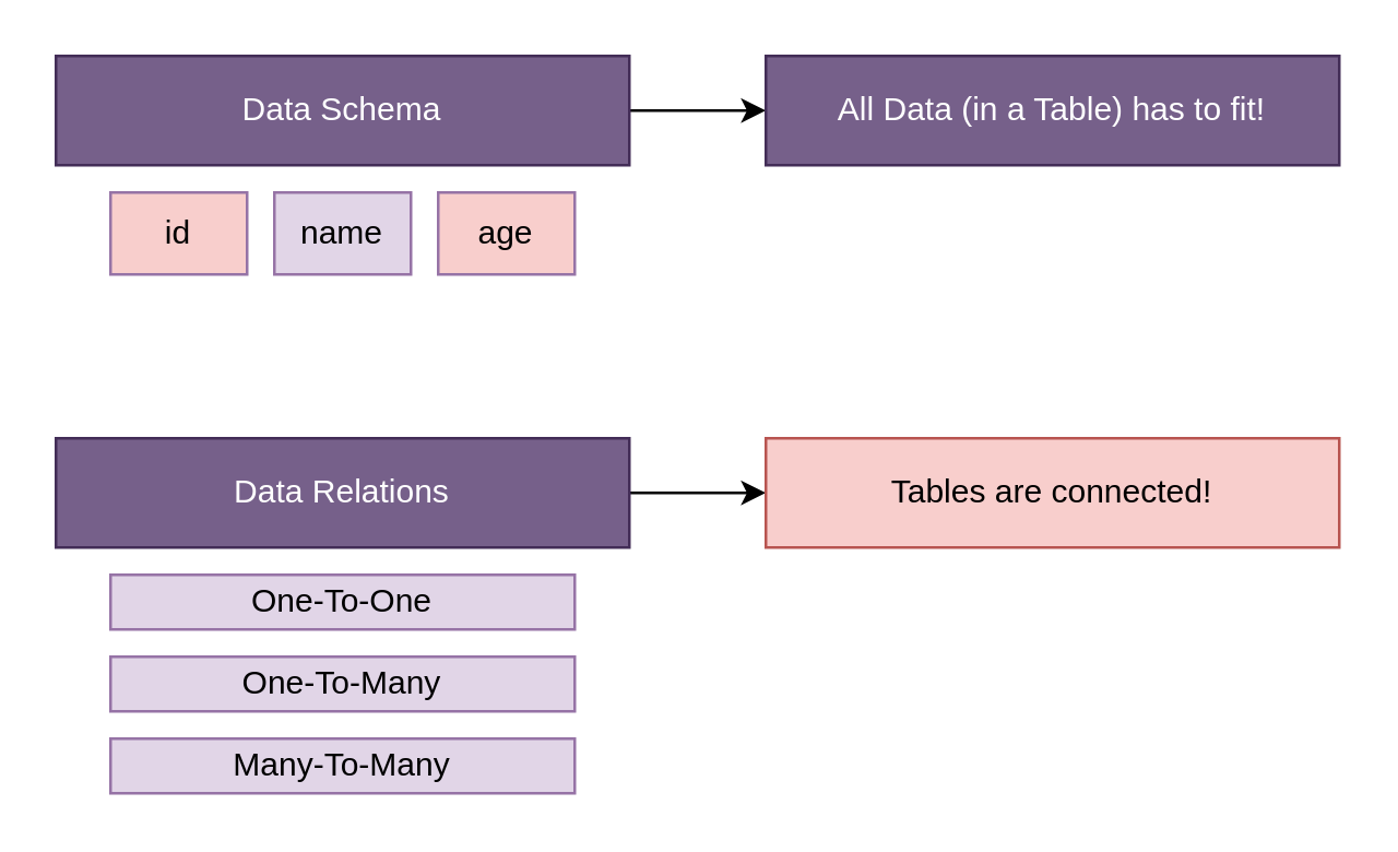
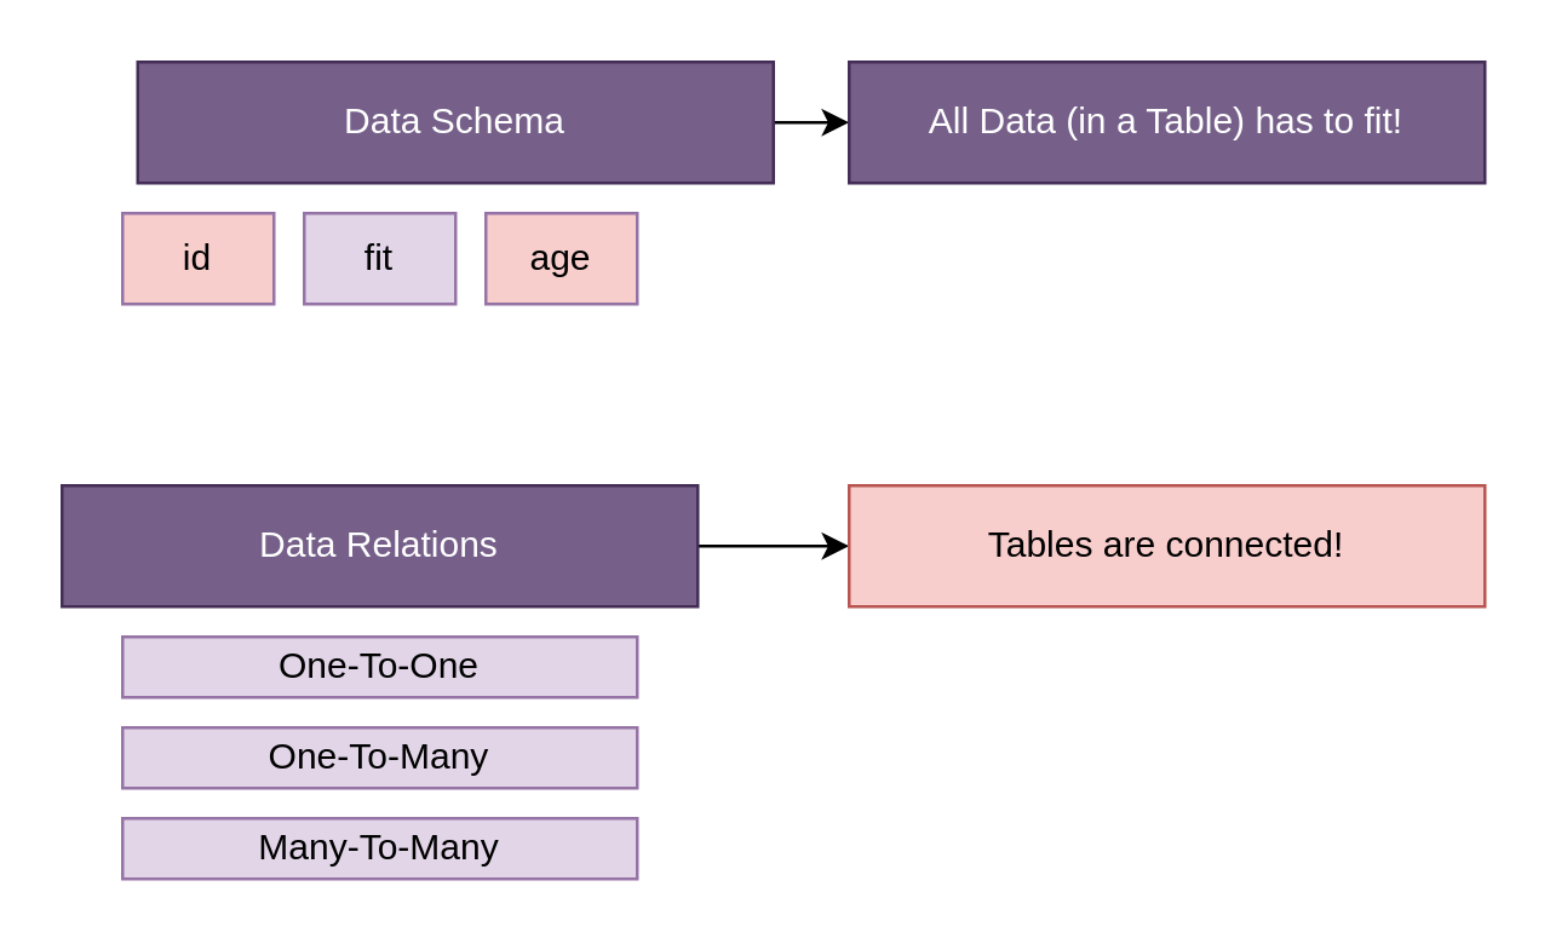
- <mxCell id="3" value="Data Schema" style="rounded=0;whiteSpace=wrap;html=1;fillColor=#76608a;fontColor=#ffffff;strokeColor=#432D57;" vertex="1" parent="1"><mxGeometry x="20" y="20" width="210" height="40" as="geometry" /></mxCell>
+ <mxCell id="3" value="Data Schema" style="rounded=0;whiteSpace=wrap;html=1;fillColor=#76608a;fontColor=#ffffff;strokeColor=#432D57;" vertex="1" parent="1"><mxGeometry x="45" y="20" width="210" height="40" as="geometry" /></mxCell>
- <mxCell id="6" value="name" style="rounded=0;whiteSpace=wrap;html=1;fillColor=#e1d5e7;strokeColor=#9673a6;" vertex="1" parent="1"><mxGeometry x="100" y="70" width="50" height="30" as="geometry" /></mxCell>
+ <mxCell id="6" value="fit" style="rounded=0;whiteSpace=wrap;html=1;fillColor=#e1d5e7;strokeColor=#9673a6;" vertex="1" parent="1"><mxGeometry x="100" y="70" width="50" height="30" as="geometry" /></mxCell>
